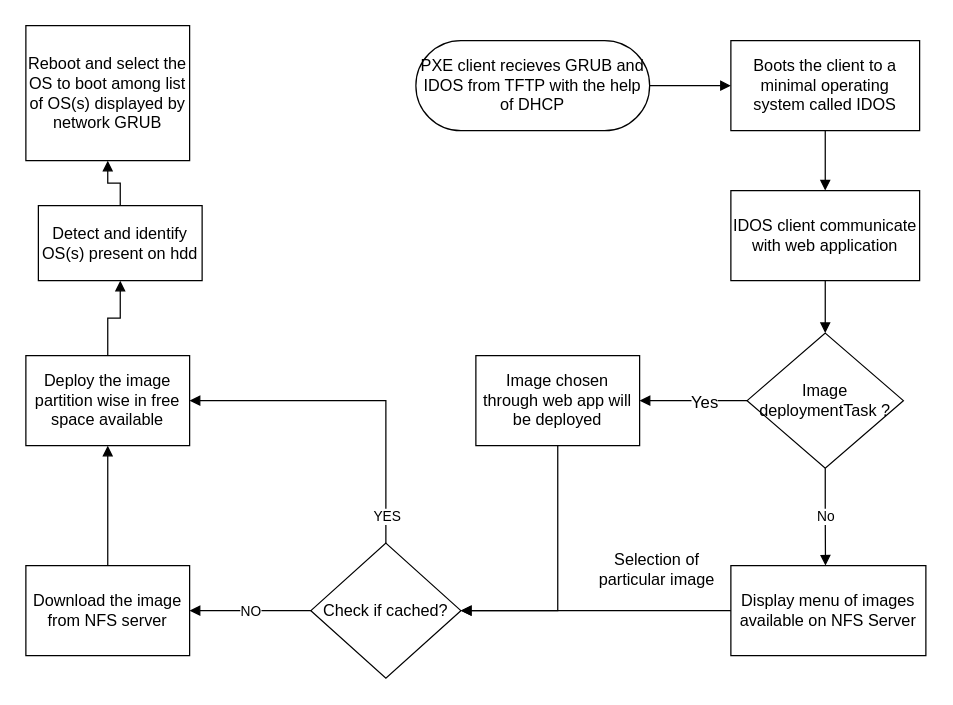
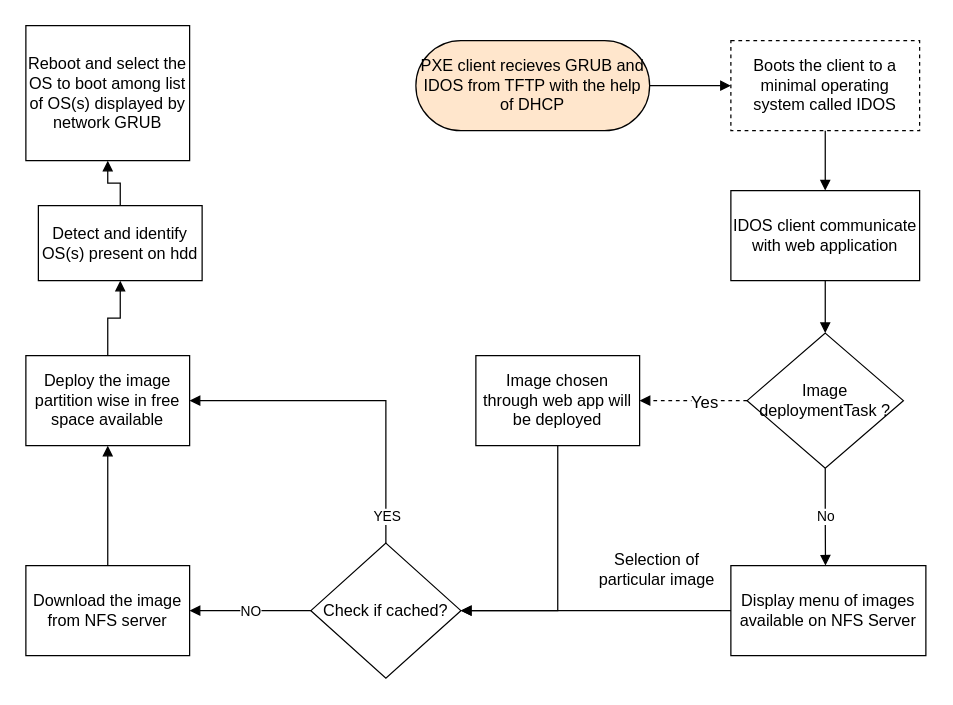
- <mxCell id="11" value="PXE client recieves GRUB and IDOS from TFTP with the help of DHCP" style="html=1;whiteSpace=wrap;rounded=1;arcSize=50;fontSize=13;fontColor=#000000;spacing=3;strokeOpacity=100;" parent="1" vertex="1"><mxGeometry x="332" y="32" width="187" height="72" as="geometry" /></mxCell>
+ <mxCell id="11" value="PXE client recieves GRUB and IDOS from TFTP with the help of DHCP" style="html=1;whiteSpace=wrap;rounded=1;arcSize=50;fontSize=13;fontColor=#000000;spacing=3;strokeOpacity=100;fillColor=#ffe6cc;" parent="1" vertex="1"><mxGeometry x="332" y="32" width="187" height="72" as="geometry" /></mxCell>
- <mxCell id="12" value="Boots the client to a minimal operating system called IDOS" style="html=1;whiteSpace=wrap;;fontSize=13;fontColor=#000000;spacing=3;strokeOpacity=100;" parent="1" vertex="1"><mxGeometry x="584" y="32" width="151" height="72" as="geometry" /></mxCell>
+ <mxCell id="12" value="Boots the client to a minimal operating system called IDOS" style="html=1;whiteSpace=wrap;fontSize=13;fontColor=#000000;spacing=3;strokeOpacity=100;dashed=1;" parent="1" vertex="1"><mxGeometry x="584" y="32" width="151" height="72" as="geometry" /></mxCell>
- <mxCell id="17" value="" style="html=1;jettySize=18;fontSize=13;fontColor=#000000;rounded=1;arcSize=0;edgeStyle=orthogonalEdgeStyle;startArrow=none;;endArrow=block;endFill=1;;exitX=-0.007;exitY=0.5;exitPerimeter=1;entryX=1.005;entryY=0.5;entryPerimeter=1;" parent="1" source="13" target="19" edge="1"><mxGeometry width="100" height="100" relative="1" as="geometry"><Array as="points" /></mxGeometry></mxCell>
+ <mxCell id="17" value="" style="html=1;jettySize=18;fontSize=13;fontColor=#000000;rounded=1;arcSize=0;edgeStyle=orthogonalEdgeStyle;startArrow=none;endArrow=block;endFill=1;exitX=-0.007;exitY=0.5;exitPerimeter=1;entryX=1.005;entryY=0.5;entryPerimeter=1;dashed=1;" parent="1" source="13" target="19" edge="1"><mxGeometry width="100" height="100" relative="1" as="geometry"><Array as="points" /></mxGeometry></mxCell>
